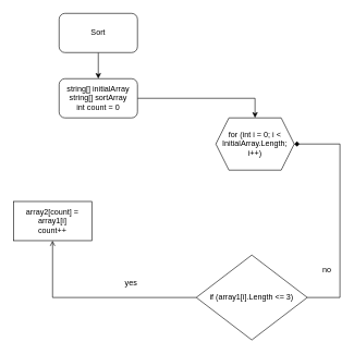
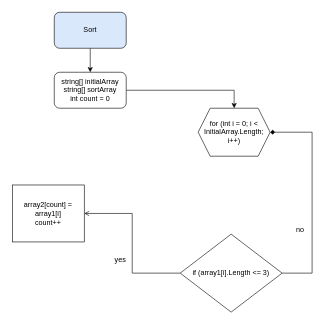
- <mxCell id="10" value="Sort" style="rounded=1;whiteSpace=wrap;html=1;" vertex="1" parent="1"><mxGeometry x="90" y="20" width="120" height="60" as="geometry" /></mxCell>
+ <mxCell id="10" value="Sort" style="rounded=1;whiteSpace=wrap;html=1;fillColor=#dae8fc;" vertex="1" parent="1"><mxGeometry x="90" y="20" width="120" height="60" as="geometry" /></mxCell>
- <mxCell id="2" value="array2[count] = array1[i]&lt;br&gt;count++" style="rounded=0;whiteSpace=wrap;html=1;" vertex="1" parent="1"><mxGeometry x="20" y="308" width="120" height="60" as="geometry" /></mxCell>
+ <mxCell id="2" value="array2[count] = array1[i]&lt;br&gt;count++" style="rounded=0;whiteSpace=wrap;html=1;" vertex="1" parent="1"><mxGeometry x="20" y="308" width="120" height="95" as="geometry" /></mxCell>
- <mxCell id="11" value="no" style="text;html=1;align=center;verticalAlign=middle;resizable=0;points=[];autosize=1;strokeColor=none;fillColor=none;" vertex="1" parent="1"><mxGeometry x="480" y="398" width="40" height="30" as="geometry" /></mxCell>
+ <mxCell id="11" value="no" style="text;html=1;align=center;verticalAlign=middle;resizable=0;points=[];autosize=1;strokeColor=none;fillColor=none;" vertex="1" parent="1"><mxGeometry x="480" y="368" width="40" height="30" as="geometry" /></mxCell>
